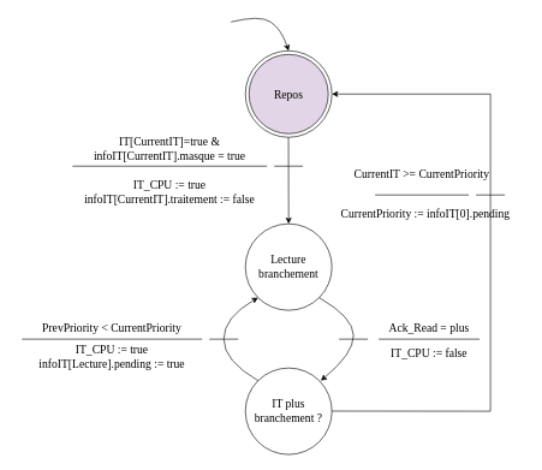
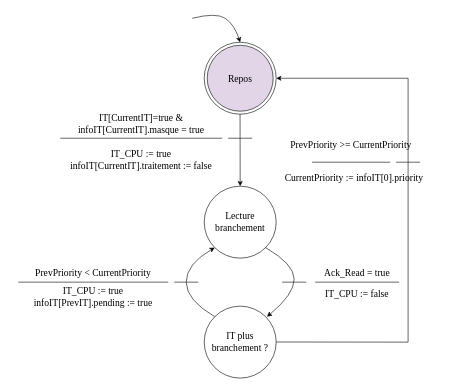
- <mxCell id="26" value="CurrentIT &amp;gt;= CurrentPriority" style="text;html=1;strokeColor=none;fillColor=none;align=center;verticalAlign=middle;whiteSpace=wrap;rounded=0;fontFamily=Verdana;fontSize=16;" vertex="1" parent="1"><mxGeometry x="460" y="200" width="250" height="80" as="geometry" /></mxCell>
+ <mxCell id="26" value="PrevPriority &amp;gt;= CurrentPriority" style="text;html=1;strokeColor=none;fillColor=none;align=center;verticalAlign=middle;whiteSpace=wrap;rounded=0;fontFamily=Verdana;fontSize=16;" vertex="1" parent="1"><mxGeometry x="460" y="200" width="250" height="80" as="geometry" /></mxCell>
- <mxCell id="28" value="&lt;div&gt;CurrentPriority := infoIT[0].pending&lt;br&gt;&lt;/div&gt;" style="text;html=1;strokeColor=none;fillColor=none;align=center;verticalAlign=middle;whiteSpace=wrap;rounded=0;fontFamily=Verdana;fontSize=16;" vertex="1" parent="1"><mxGeometry x="455" y="260" width="270" height="70" as="geometry" /></mxCell>
+ <mxCell id="28" value="&lt;div&gt;CurrentPriority := infoIT[0].priority&lt;br&gt;&lt;/div&gt;" style="text;html=1;strokeColor=none;fillColor=none;align=center;verticalAlign=middle;whiteSpace=wrap;rounded=0;fontFamily=Verdana;fontSize=16;" vertex="1" parent="1"><mxGeometry x="455" y="260" width="270" height="70" as="geometry" /></mxCell>
- <mxCell id="16" value="Ack_Read = plus" style="text;html=1;strokeColor=none;fillColor=none;align=center;verticalAlign=middle;whiteSpace=wrap;rounded=0;fontFamily=Verdana;fontSize=16;" vertex="1" parent="1"><mxGeometry x="460" y="420" width="270" height="70" as="geometry" /></mxCell>
+ <mxCell id="16" value="Ack_Read = true" style="text;html=1;strokeColor=none;fillColor=none;align=center;verticalAlign=middle;whiteSpace=wrap;rounded=0;fontFamily=Verdana;fontSize=16;" vertex="1" parent="1"><mxGeometry x="460" y="420" width="270" height="70" as="geometry" /></mxCell>
- <mxCell id="21" value="&lt;div&gt;IT_CPU := true&lt;/div&gt;&lt;div&gt;infoIT[Lecture].pending := true&lt;br&gt;&lt;/div&gt;" style="text;html=1;strokeColor=none;fillColor=none;align=center;verticalAlign=middle;whiteSpace=wrap;rounded=0;fontFamily=Verdana;fontSize=16;" vertex="1" parent="1"><mxGeometry y="460" width="270" height="70" as="geometry" x="20" /></mxCell>
+ <mxCell id="21" value="&lt;div&gt;IT_CPU := true&lt;/div&gt;&lt;div&gt;infoIT[PrevIT].pending := true&lt;br&gt;&lt;/div&gt;" style="text;html=1;strokeColor=none;fillColor=none;align=center;verticalAlign=middle;whiteSpace=wrap;rounded=0;fontFamily=Verdana;fontSize=16;" vertex="1" parent="1"><mxGeometry y="460" width="270" height="70" as="geometry" x="20" /></mxCell>
